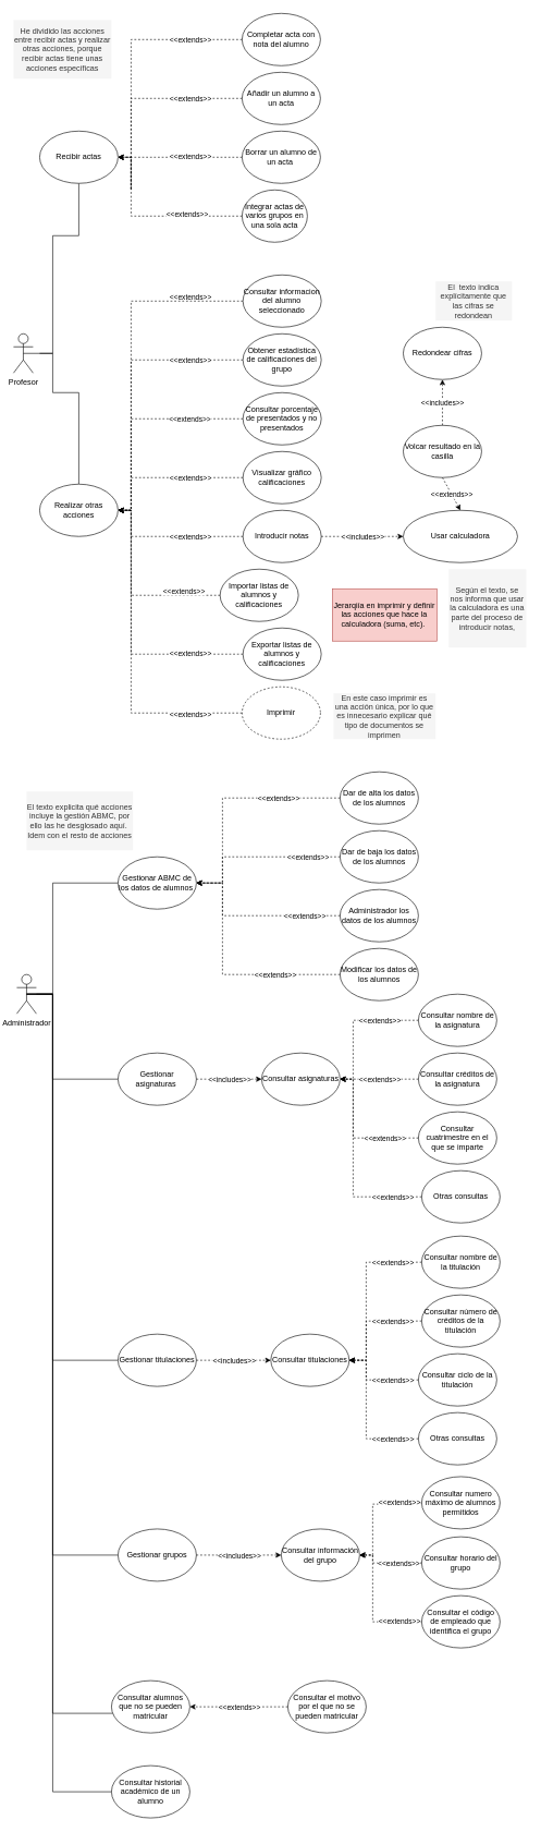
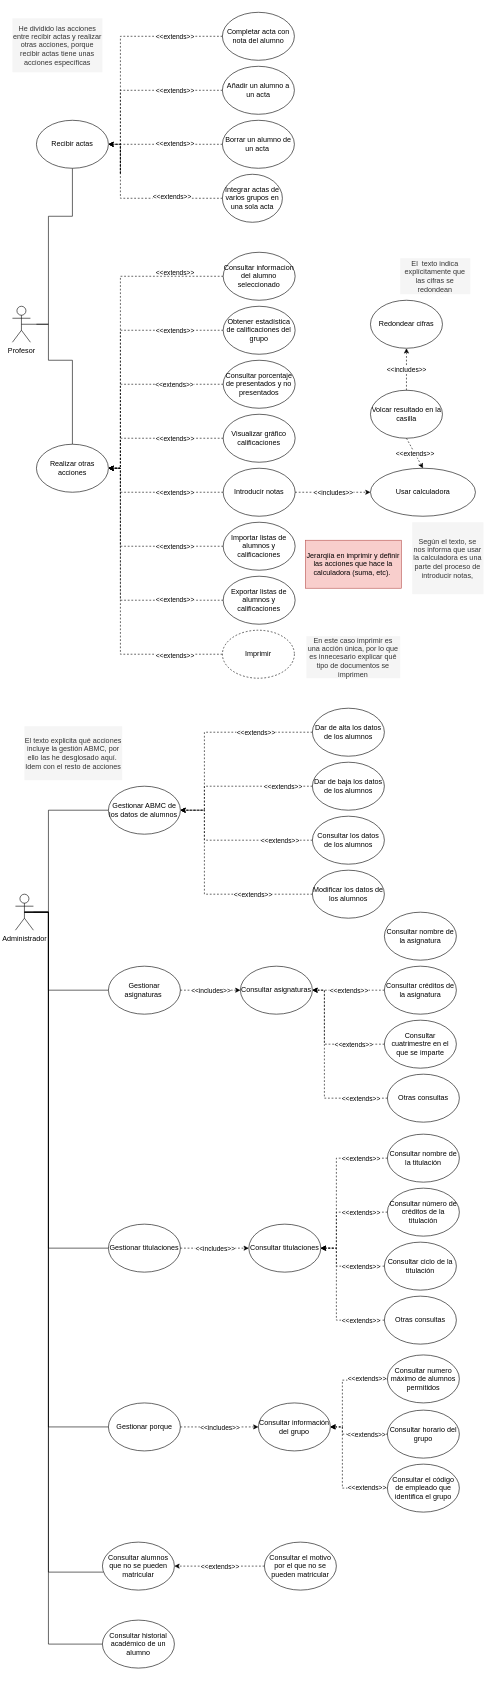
- <mxCell id="28" value="Importar listas de alumnos y calificaciones" style="ellipse;whiteSpace=wrap;html=1;" parent="1" vertex="1"><mxGeometry x="336.26" y="870" width="120" height="80" as="geometry" /></mxCell>
+ <mxCell id="28" value="Importar listas de alumnos y calificaciones" style="ellipse;whiteSpace=wrap;html=1;" parent="1" vertex="1"><mxGeometry x="371.26" y="870" width="120" height="80" as="geometry" /></mxCell>
- <mxCell id="73" value="Administrador los datos de los alumnos" style="ellipse;whiteSpace=wrap;html=1;" vertex="1" parent="1"><mxGeometry x="520" y="1360" width="120" height="80" as="geometry" /></mxCell>
+ <mxCell id="73" value="Consultar los datos de los alumnos" style="ellipse;whiteSpace=wrap;html=1;" vertex="1" parent="1"><mxGeometry x="520" y="1360" width="120" height="80" as="geometry" /></mxCell>
- <mxCell id="88" value="" style="endArrow=classic;html=1;rounded=0;exitX=0;exitY=0.5;exitDx=0;exitDy=0;dashed=1;entryX=1;entryY=0.5;entryDx=0;entryDy=0;" edge="1" parent="1" source="76" target="75"><mxGeometry relative="1" as="geometry"><mxPoint x="530" y="1470" as="sourcePoint" /><mxPoint x="310" y="1330" as="targetPoint" /><Array as="points"><mxPoint x="540" y="1560" /><mxPoint x="540" y="1650" /></Array></mxGeometry></mxCell>
- <mxCell id="89" value="&amp;lt;&amp;lt;extends&amp;gt;&amp;gt;" style="edgeLabel;resizable=0;html=1;align=center;verticalAlign=middle;" connectable="0" vertex="1" parent="88"><mxGeometry relative="1" as="geometry"><mxPoint x="40" y="-5" as="offset" /></mxGeometry></mxCell>
- <mxCell id="60" value="Gestionar grupos" style="ellipse;whiteSpace=wrap;html=1;" parent="1" vertex="1"><mxGeometry x="180" y="2338" width="120" height="80" as="geometry" /></mxCell>
+ <mxCell id="60" value="Gestionar porque" style="ellipse;whiteSpace=wrap;html=1;" parent="1" vertex="1"><mxGeometry x="180" y="2338" width="120" height="80" as="geometry" /></mxCell>
